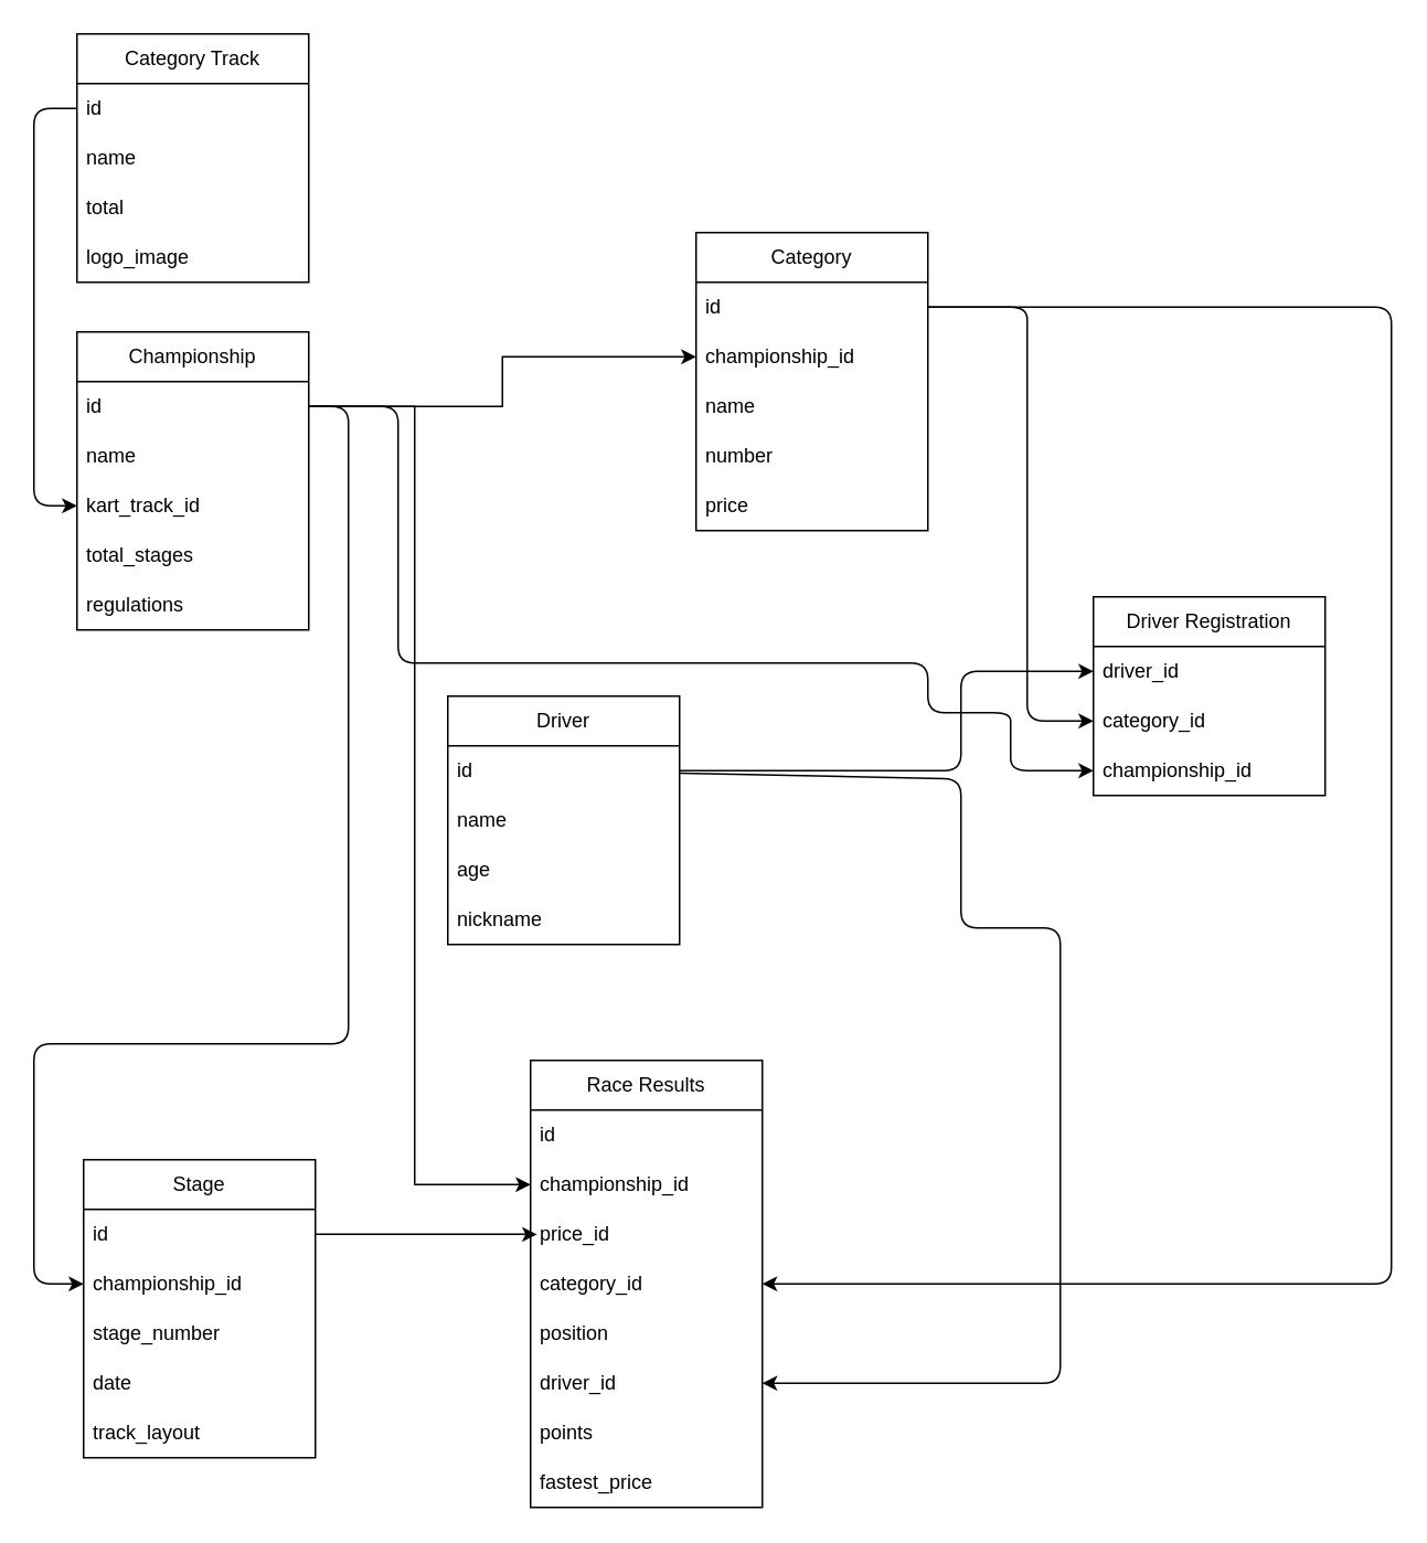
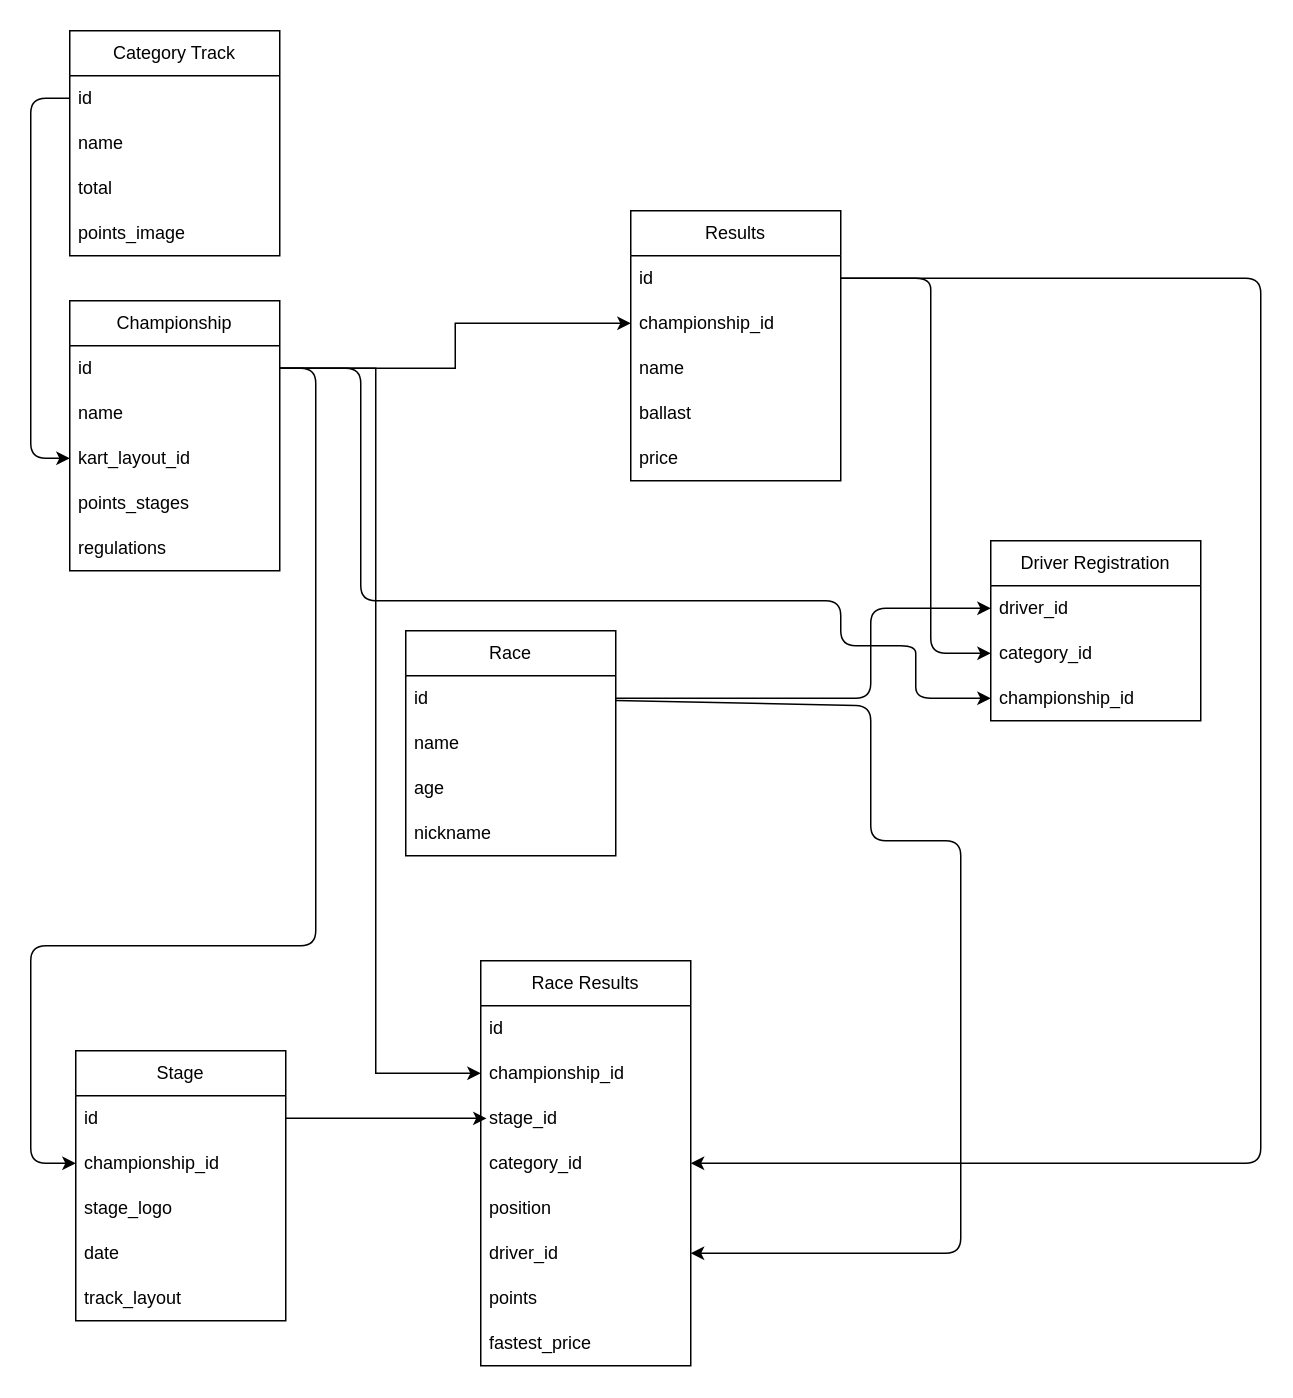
- <mxCell id="43" value="logo_image" style="text;strokeColor=none;fillColor=none;align=left;verticalAlign=middle;spacingLeft=4;spacingRight=4;overflow=hidden;points=[[0,0.5],[1,0.5]];portConstraint=eastwest;rotatable=0;whiteSpace=wrap;html=1;" vertex="1" parent="39"><mxGeometry y="120" width="140" height="30" as="geometry" /></mxCell>
+ <mxCell id="43" value="points_image" style="text;strokeColor=none;fillColor=none;align=left;verticalAlign=middle;spacingLeft=4;spacingRight=4;overflow=hidden;points=[[0,0.5],[1,0.5]];portConstraint=eastwest;rotatable=0;whiteSpace=wrap;html=1;" vertex="1" parent="39"><mxGeometry y="120" width="140" height="30" as="geometry" /></mxCell>
- <mxCell id="9" value="Category" style="swimlane;fontStyle=0;childLayout=stackLayout;horizontal=1;startSize=30;horizontalStack=0;resizeParent=1;resizeParentMax=0;resizeLast=0;collapsible=1;marginBottom=0;whiteSpace=wrap;html=1;" parent="1" vertex="1"><mxGeometry x="420" y="140" width="140" height="180" as="geometry" /></mxCell>
+ <mxCell id="9" value="Results" style="swimlane;fontStyle=0;childLayout=stackLayout;horizontal=1;startSize=30;horizontalStack=0;resizeParent=1;resizeParentMax=0;resizeLast=0;collapsible=1;marginBottom=0;whiteSpace=wrap;html=1;" parent="1" vertex="1"><mxGeometry x="420" y="140" width="140" height="180" as="geometry" /></mxCell>
- <mxCell id="13" value="number" style="text;strokeColor=none;fillColor=none;align=left;verticalAlign=middle;spacingLeft=4;spacingRight=4;overflow=hidden;points=[[0,0.5],[1,0.5]];portConstraint=eastwest;rotatable=0;whiteSpace=wrap;html=1;" parent="9" vertex="1"><mxGeometry y="120" width="140" height="30" as="geometry" /></mxCell>
+ <mxCell id="13" value="ballast" style="text;strokeColor=none;fillColor=none;align=left;verticalAlign=middle;spacingLeft=4;spacingRight=4;overflow=hidden;points=[[0,0.5],[1,0.5]];portConstraint=eastwest;rotatable=0;whiteSpace=wrap;html=1;" parent="9" vertex="1"><mxGeometry y="120" width="140" height="30" as="geometry" /></mxCell>
- <mxCell id="6" value="kart_track_id" style="text;strokeColor=none;fillColor=none;align=left;verticalAlign=middle;spacingLeft=4;spacingRight=4;overflow=hidden;points=[[0,0.5],[1,0.5]];portConstraint=eastwest;rotatable=0;whiteSpace=wrap;html=1;" parent="3" vertex="1"><mxGeometry y="90" width="140" height="30" as="geometry" /></mxCell>
+ <mxCell id="6" value="kart_layout_id" style="text;strokeColor=none;fillColor=none;align=left;verticalAlign=middle;spacingLeft=4;spacingRight=4;overflow=hidden;points=[[0,0.5],[1,0.5]];portConstraint=eastwest;rotatable=0;whiteSpace=wrap;html=1;" parent="3" vertex="1"><mxGeometry y="90" width="140" height="30" as="geometry" /></mxCell>
- <mxCell id="7" value="total_stages" style="text;strokeColor=none;fillColor=none;align=left;verticalAlign=middle;spacingLeft=4;spacingRight=4;overflow=hidden;points=[[0,0.5],[1,0.5]];portConstraint=eastwest;rotatable=0;whiteSpace=wrap;html=1;" parent="3" vertex="1"><mxGeometry y="120" width="140" height="30" as="geometry" /></mxCell>
+ <mxCell id="7" value="points_stages" style="text;strokeColor=none;fillColor=none;align=left;verticalAlign=middle;spacingLeft=4;spacingRight=4;overflow=hidden;points=[[0,0.5],[1,0.5]];portConstraint=eastwest;rotatable=0;whiteSpace=wrap;html=1;" parent="3" vertex="1"><mxGeometry y="120" width="140" height="30" as="geometry" /></mxCell>
- <mxCell id="31" value="Driver" style="swimlane;fontStyle=0;childLayout=stackLayout;horizontal=1;startSize=30;horizontalStack=0;resizeParent=1;resizeParentMax=0;resizeLast=0;collapsible=1;marginBottom=0;whiteSpace=wrap;html=1;" parent="1" vertex="1"><mxGeometry x="270" y="420" width="140" height="150" as="geometry" /></mxCell>
+ <mxCell id="31" value="Race" style="swimlane;fontStyle=0;childLayout=stackLayout;horizontal=1;startSize=30;horizontalStack=0;resizeParent=1;resizeParentMax=0;resizeLast=0;collapsible=1;marginBottom=0;whiteSpace=wrap;html=1;" parent="1" vertex="1"><mxGeometry x="270" y="420" width="140" height="150" as="geometry" /></mxCell>
- <mxCell id="19" value="price_id" style="text;strokeColor=none;fillColor=none;align=left;verticalAlign=middle;spacingLeft=4;spacingRight=4;overflow=hidden;points=[[0,0.5],[1,0.5]];portConstraint=eastwest;rotatable=0;whiteSpace=wrap;html=1;" parent="16" vertex="1"><mxGeometry y="90" width="140" height="30" as="geometry" /></mxCell>
+ <mxCell id="19" value="stage_id" style="text;strokeColor=none;fillColor=none;align=left;verticalAlign=middle;spacingLeft=4;spacingRight=4;overflow=hidden;points=[[0,0.5],[1,0.5]];portConstraint=eastwest;rotatable=0;whiteSpace=wrap;html=1;" parent="16" vertex="1"><mxGeometry y="90" width="140" height="30" as="geometry" /></mxCell>
- <mxCell id="28" value="stage_number" style="text;strokeColor=none;fillColor=none;align=left;verticalAlign=middle;spacingLeft=4;spacingRight=4;overflow=hidden;points=[[0,0.5],[1,0.5]];portConstraint=eastwest;rotatable=0;whiteSpace=wrap;html=1;" parent="25" vertex="1"><mxGeometry y="90" width="140" height="30" as="geometry" /></mxCell>
+ <mxCell id="28" value="stage_logo" style="text;strokeColor=none;fillColor=none;align=left;verticalAlign=middle;spacingLeft=4;spacingRight=4;overflow=hidden;points=[[0,0.5],[1,0.5]];portConstraint=eastwest;rotatable=0;whiteSpace=wrap;html=1;" parent="25" vertex="1"><mxGeometry y="90" width="140" height="30" as="geometry" /></mxCell>
